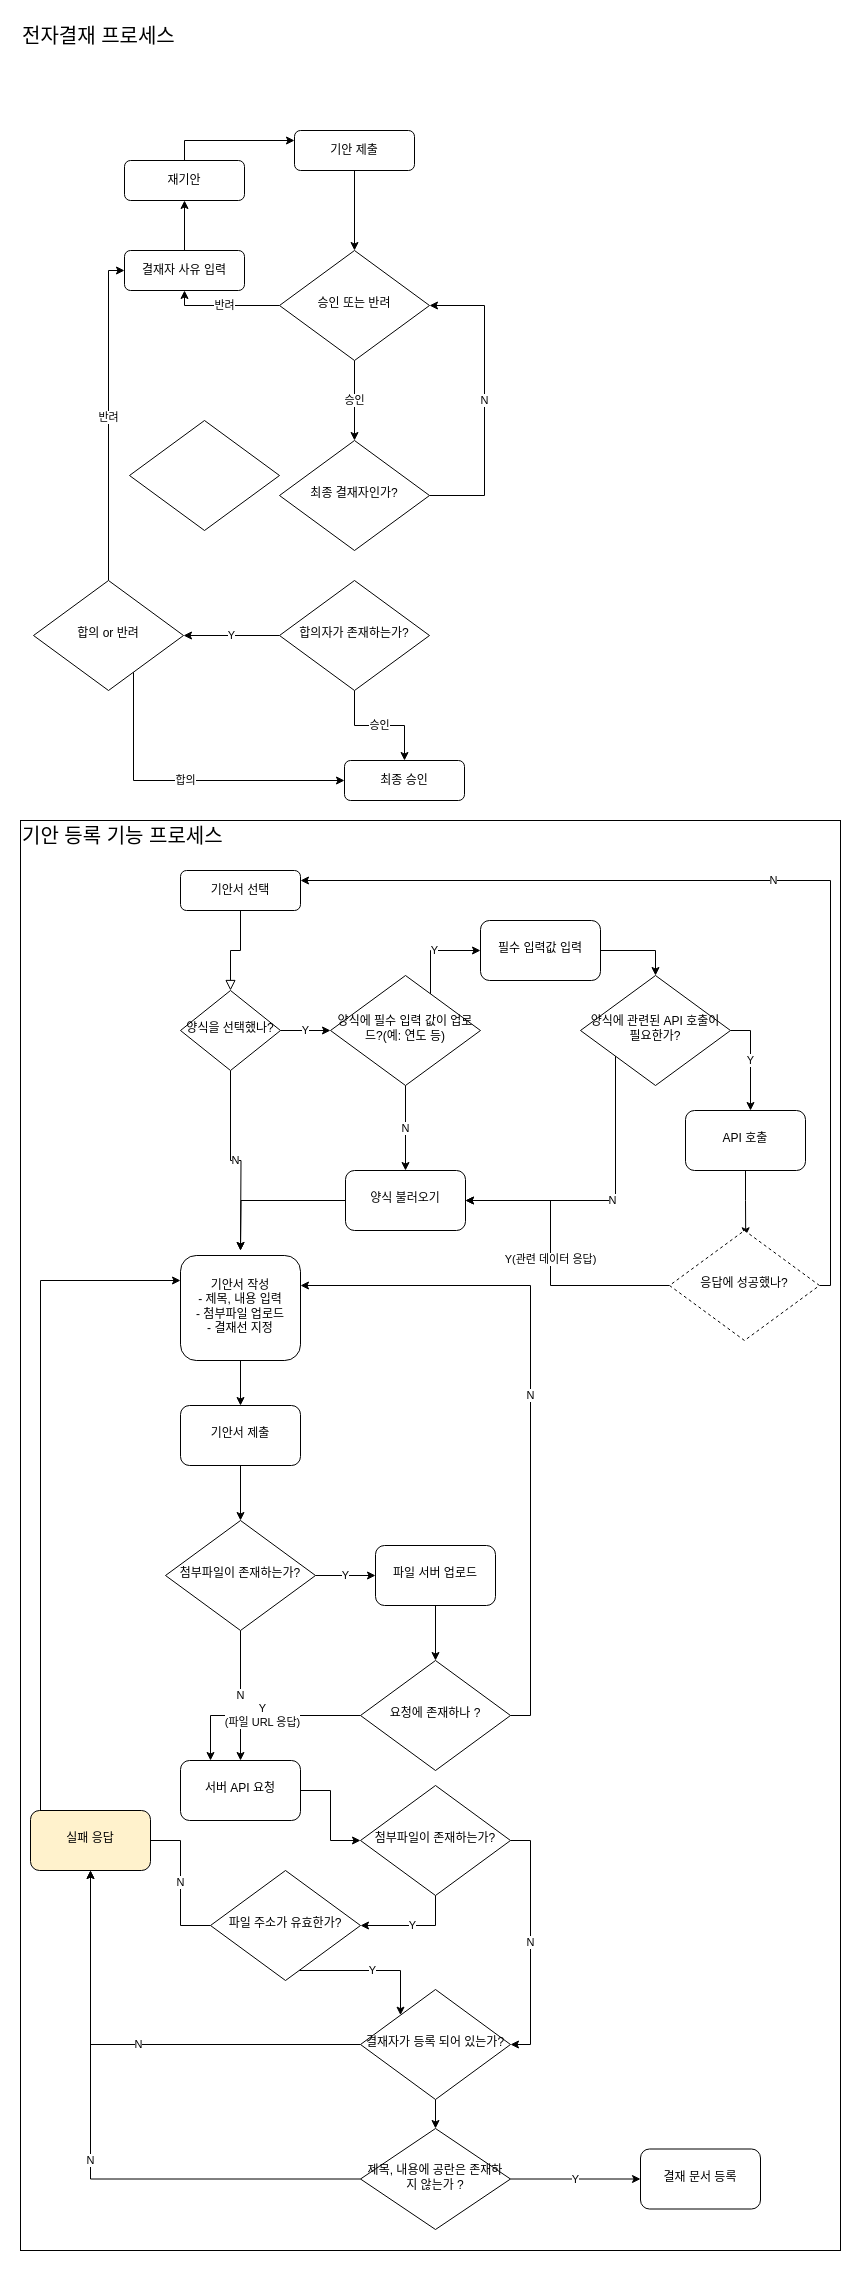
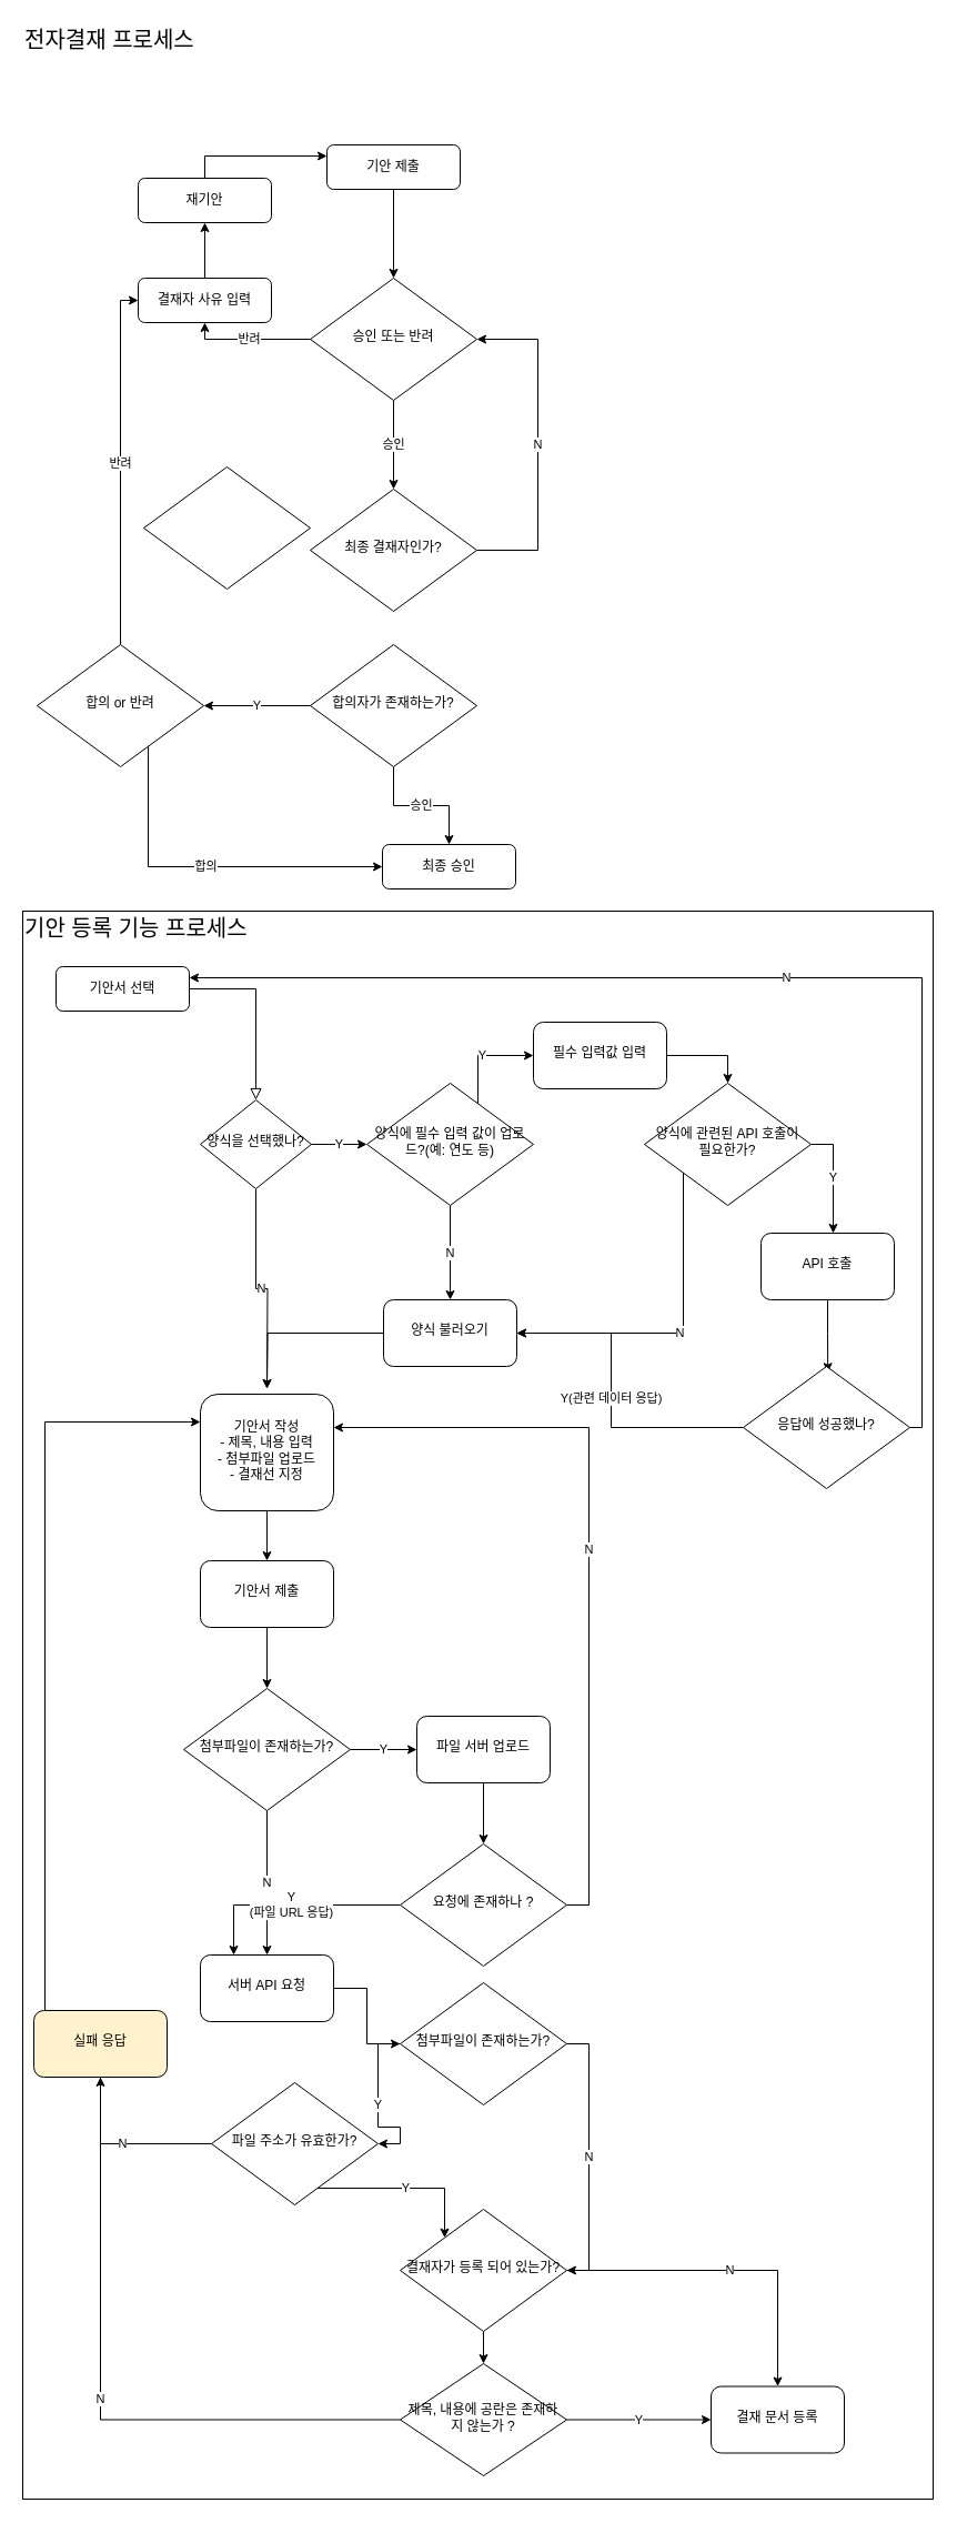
- <mxCell id="5" value="기안서 선택" style="rounded=1;whiteSpace=wrap;html=1;fontSize=12;glass=0;strokeWidth=1;shadow=0;" parent="2" vertex="1"><mxGeometry x="160" y="50" width="120" height="40" as="geometry" /></mxCell>
+ <mxCell id="5" value="기안서 선택" style="rounded=1;whiteSpace=wrap;html=1;fontSize=12;glass=0;strokeWidth=1;shadow=0;" parent="2" vertex="1"><mxGeometry x="30" y="50" width="120" height="40" as="geometry" /></mxCell>
- <mxCell id="21" value="응답에 성공했나?" style="rhombus;whiteSpace=wrap;html=1;shadow=0;fontFamily=Helvetica;fontSize=12;align=center;strokeWidth=1;spacing=6;spacingTop=-4;dashed=1;" parent="2" vertex="1"><mxGeometry x="649" y="410" width="150" height="110" as="geometry" /></mxCell>
+ <mxCell id="21" value="응답에 성공했나?" style="rhombus;whiteSpace=wrap;html=1;shadow=0;fontFamily=Helvetica;fontSize=12;align=center;strokeWidth=1;spacing=6;spacingTop=-4;" parent="2" vertex="1"><mxGeometry x="649" y="410" width="150" height="110" as="geometry" /></mxCell>
- <mxCell id="49" value="파일 주소가 유효한가?" style="rhombus;whiteSpace=wrap;html=1;shadow=0;fontFamily=Helvetica;fontSize=12;align=center;strokeWidth=1;spacing=6;spacingTop=-4;" parent="2" vertex="1"><mxGeometry x="190" y="1050" width="150" height="110" as="geometry" /></mxCell>
+ <mxCell id="49" value="파일 주소가 유효한가?" style="rhombus;whiteSpace=wrap;html=1;shadow=0;fontFamily=Helvetica;fontSize=12;align=center;strokeWidth=1;spacing=6;spacingTop=-4;" parent="2" vertex="1"><mxGeometry x="170" y="1055" width="150" height="110" as="geometry" /></mxCell>
- <mxCell id="36" value="N" style="edgeStyle=orthogonalEdgeStyle;rounded=0;orthogonalLoop=1;jettySize=auto;html=1;entryX=0.5;entryY=1;entryDx=0;entryDy=0;" parent="2" source="38" target="39" edge="1"><mxGeometry relative="1" as="geometry" /></mxCell>
+ <mxCell id="36" value="N" style="edgeStyle=orthogonalEdgeStyle;rounded=0;orthogonalLoop=1;jettySize=auto;html=1;" parent="2" source="38" target="50" edge="1"><mxGeometry relative="1" as="geometry" /></mxCell>
